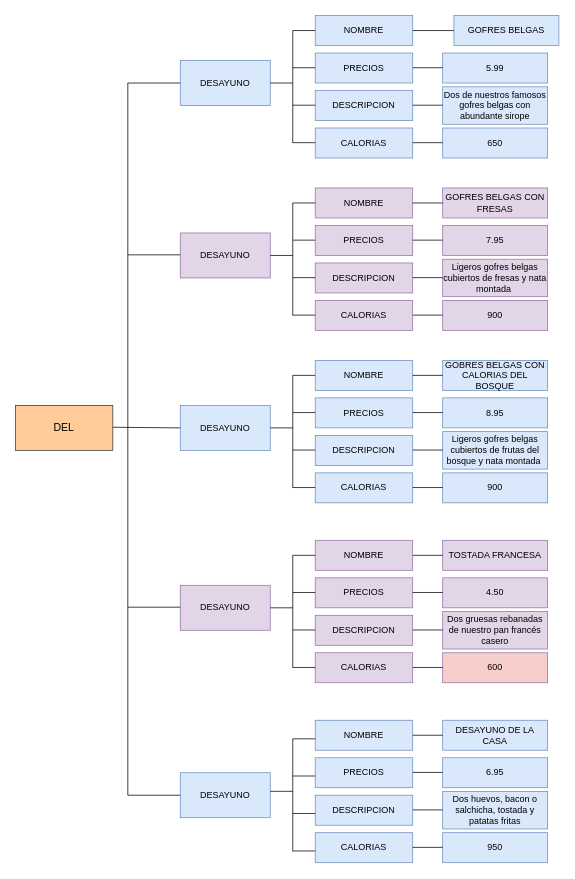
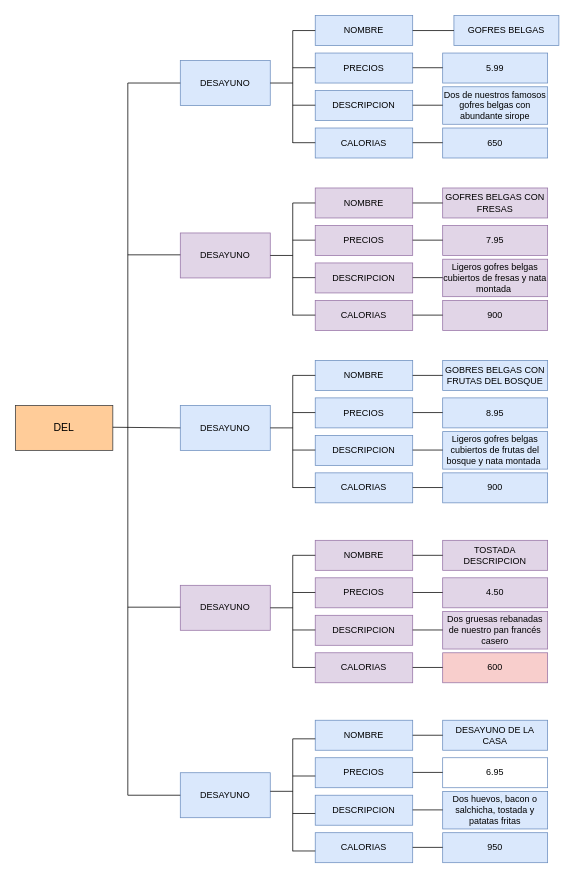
- <mxCell id="30" value="GOBRES BELGAS CON CALORIAS DEL BOSQUE" style="rounded=0;whiteSpace=wrap;html=1;fillColor=#dae8fc;strokeColor=#6c8ebf;" vertex="1" parent="1"><mxGeometry x="590" y="480" width="140" height="40" as="geometry" /></mxCell>
+ <mxCell id="30" value="GOBRES BELGAS CON FRUTAS DEL BOSQUE" style="rounded=0;whiteSpace=wrap;html=1;fillColor=#dae8fc;strokeColor=#6c8ebf;" vertex="1" parent="1"><mxGeometry x="590" y="480" width="140" height="40" as="geometry" /></mxCell>
- <mxCell id="34" value="TOSTADA FRANCESA" style="rounded=0;whiteSpace=wrap;html=1;fillColor=#e1d5e7;strokeColor=#9673a6;" vertex="1" parent="1"><mxGeometry x="590" y="720" width="140" height="40" as="geometry" /></mxCell>
+ <mxCell id="34" value="TOSTADA DESCRIPCION" style="rounded=0;whiteSpace=wrap;html=1;fillColor=#e1d5e7;strokeColor=#9673a6;" vertex="1" parent="1"><mxGeometry x="590" y="720" width="140" height="40" as="geometry" /></mxCell>
- <mxCell id="41" value="6.95" style="rounded=0;whiteSpace=wrap;html=1;fillColor=#dae8fc;strokeColor=#6c8ebf;" vertex="1" parent="1"><mxGeometry x="590" y="1010" width="140" height="40" as="geometry" /></mxCell>
+ <mxCell id="41" value="6.95" style="rounded=0;whiteSpace=wrap;html=1;fillColor=#ffffff;strokeColor=#6c8ebf;" vertex="1" parent="1"><mxGeometry x="590" y="1010" width="140" height="40" as="geometry" /></mxCell>
